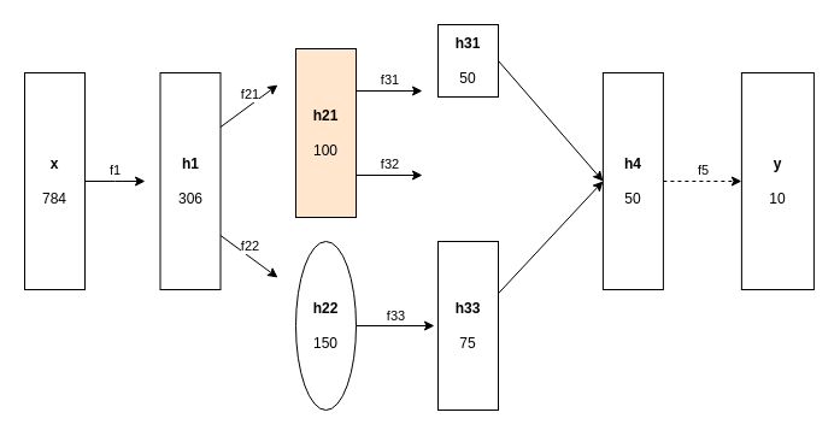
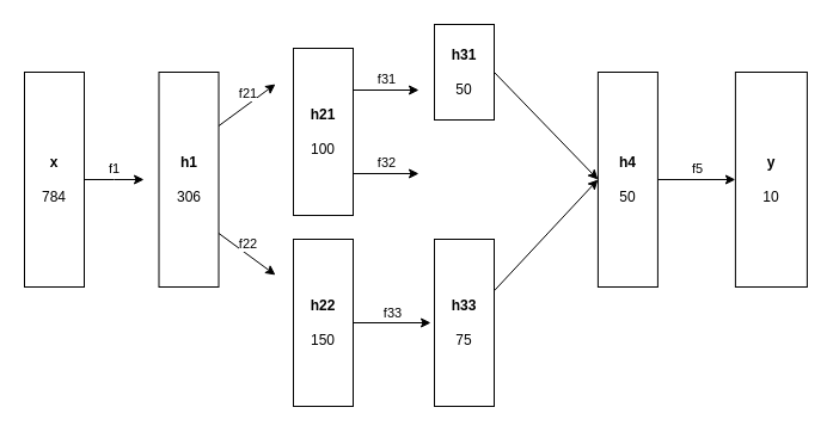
- <mxCell id="17" value="&lt;b&gt;h31&lt;/b&gt;&lt;br&gt;&lt;br&gt;50" style="rounded=0;whiteSpace=wrap;html=1;" parent="1" vertex="1"><mxGeometry x="363" y="20" width="50" height="60" as="geometry" /></mxCell>
+ <mxCell id="17" value="&lt;b&gt;h31&lt;/b&gt;&lt;br&gt;&lt;br&gt;50" style="rounded=0;whiteSpace=wrap;html=1;" parent="1" vertex="1"><mxGeometry x="363" y="20" width="50" height="80" as="geometry" /></mxCell>
- <mxCell id="9" value="&lt;b&gt;h21&lt;/b&gt;&lt;br&gt;&lt;br&gt;100" style="rounded=0;whiteSpace=wrap;html=1;fillColor=#ffe6cc;" parent="1" vertex="1"><mxGeometry x="245" y="40" width="50" height="140" as="geometry" /></mxCell>
+ <mxCell id="9" value="&lt;b&gt;h21&lt;/b&gt;&lt;br&gt;&lt;br&gt;100" style="rounded=0;whiteSpace=wrap;html=1;" parent="1" vertex="1"><mxGeometry x="245" y="40" width="50" height="140" as="geometry" /></mxCell>
- <mxCell id="12" value="f5&lt;br&gt;" style="edgeStyle=orthogonalEdgeStyle;rounded=0;orthogonalLoop=1;jettySize=auto;html=1;exitX=1;exitY=0.5;exitDx=0;exitDy=0;entryX=0;entryY=0.5;entryDx=0;entryDy=0;verticalAlign=bottom;dashed=1;" edge="1" parent="1" source="13" target="18"><mxGeometry relative="1" as="geometry" /></mxCell>
+ <mxCell id="12" value="f5&lt;br&gt;" style="edgeStyle=orthogonalEdgeStyle;rounded=0;orthogonalLoop=1;jettySize=auto;html=1;exitX=1;exitY=0.5;exitDx=0;exitDy=0;entryX=0;entryY=0.5;entryDx=0;entryDy=0;verticalAlign=bottom;" edge="1" parent="1" source="13" target="18"><mxGeometry relative="1" as="geometry" /></mxCell>
- <mxCell id="11" value="&lt;b&gt;h22&lt;/b&gt;&lt;br&gt;&lt;br&gt;150&lt;br&gt;" style="ellipse;whiteSpace=wrap;html=1;" parent="1" vertex="1"><mxGeometry x="245" y="200" width="50" height="140" as="geometry" /></mxCell>
+ <mxCell id="11" value="&lt;b&gt;h22&lt;/b&gt;&lt;br&gt;&lt;br&gt;150&lt;br&gt;" style="rounded=0;whiteSpace=wrap;html=1;" parent="1" vertex="1"><mxGeometry x="245" y="200" width="50" height="140" as="geometry" /></mxCell>
